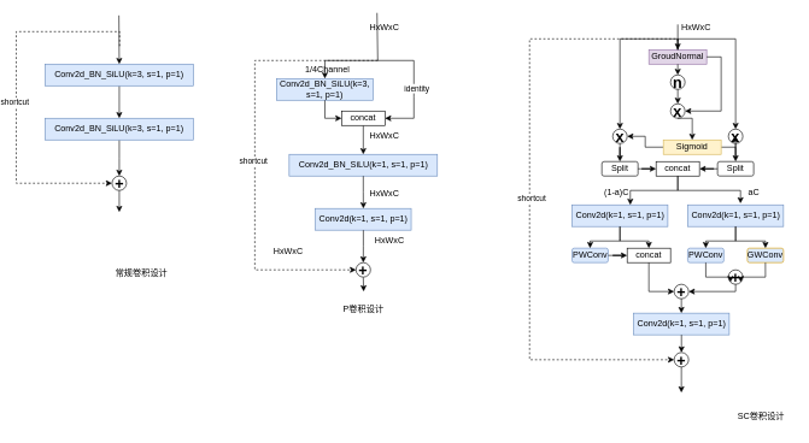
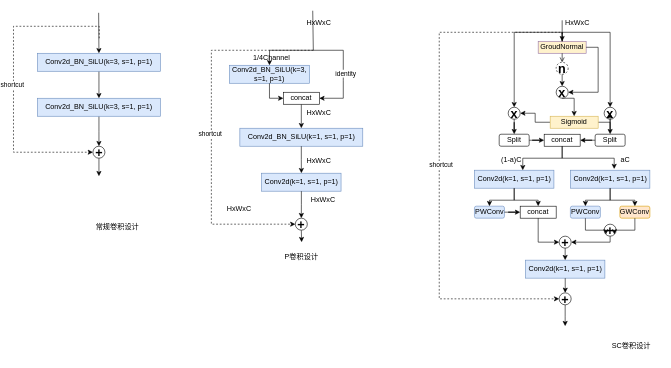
- <mxCell id="36" value="GroudNormal" style="rounded=0;whiteSpace=wrap;html=1;fillColor=#e1d5e7;strokeColor=#9673a6;" vertex="1" parent="34"><mxGeometry x="165" y="45" width="80" height="20" as="geometry" /></mxCell>
+ <mxCell id="36" value="GroudNormal" style="rounded=0;whiteSpace=wrap;html=1;fillColor=#fff2cc;strokeColor=#9673a6;" vertex="1" parent="34"><mxGeometry x="165" y="45" width="80" height="20" as="geometry" /></mxCell>
- <mxCell id="42" style="edgeStyle=orthogonalEdgeStyle;rounded=0;orthogonalLoop=1;jettySize=auto;html=1;exitX=0.5;exitY=1;exitDx=0;exitDy=0;entryX=0.5;entryY=0;entryDx=0;entryDy=0;" edge="1" parent="34" source="36" target="41"><mxGeometry relative="1" as="geometry" /></mxCell>
+ <mxCell id="42" style="edgeStyle=orthogonalEdgeStyle;rounded=0;orthogonalLoop=1;jettySize=auto;html=1;exitX=0.5;exitY=1;exitDx=0;exitDy=0;entryX=0.5;entryY=0;entryDx=0;entryDy=0;endArrow=open;" edge="1" parent="34" source="36" target="41"><mxGeometry relative="1" as="geometry" /></mxCell>
- <mxCell id="41" value="&lt;span style=&quot;font-size: 21px;&quot;&gt;&lt;b&gt;n&lt;/b&gt;&lt;/span&gt;" style="ellipse;whiteSpace=wrap;html=1;aspect=fixed;" vertex="1" parent="34"><mxGeometry x="195" y="80" width="20" height="20" as="geometry" /></mxCell>
+ <mxCell id="41" value="&lt;span style=&quot;font-size: 21px;&quot;&gt;&lt;b&gt;n&lt;/b&gt;&lt;/span&gt;" style="ellipse;whiteSpace=wrap;html=1;aspect=fixed;dashed=1;" vertex="1" parent="34"><mxGeometry x="195" y="80" width="20" height="20" as="geometry" /></mxCell>
- <mxCell id="67" value="GWConv" style="rounded=1;whiteSpace=wrap;html=1;fillColor=#dae8fc;strokeColor=#d79b00;" vertex="1" parent="34"><mxGeometry x="301.25" y="320" width="50" height="20" as="geometry" /></mxCell>
+ <mxCell id="67" value="GWConv" style="rounded=1;whiteSpace=wrap;html=1;fillColor=#ffe6cc;strokeColor=#d79b00;" vertex="1" parent="34"><mxGeometry x="301.25" y="320" width="50" height="20" as="geometry" /></mxCell>
